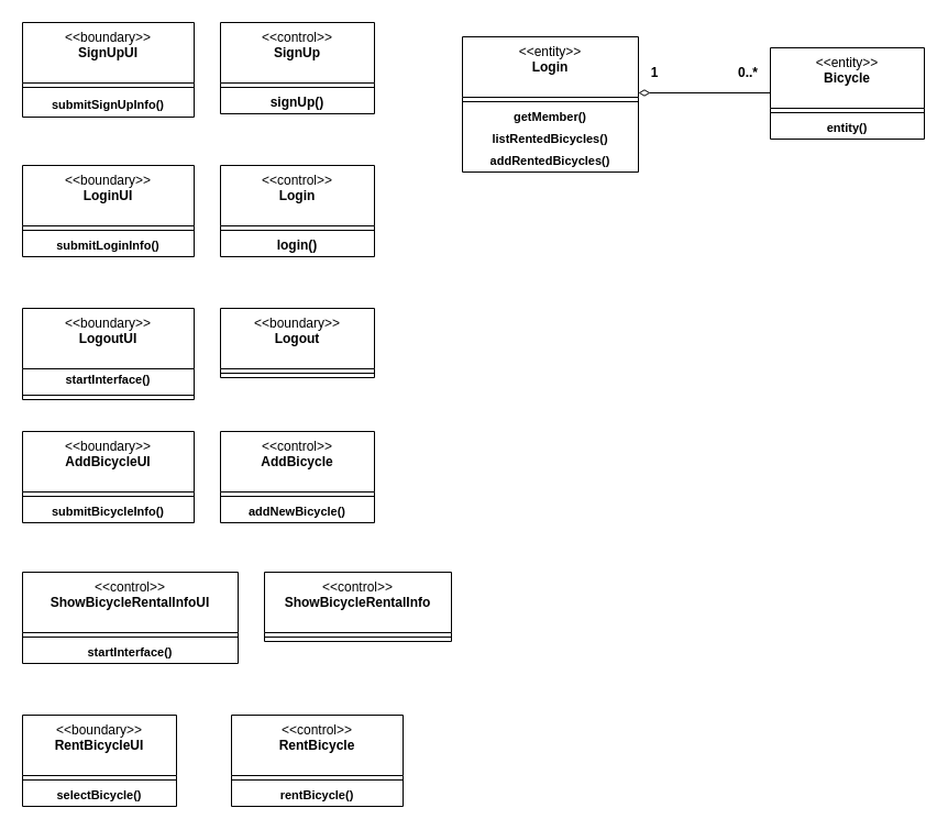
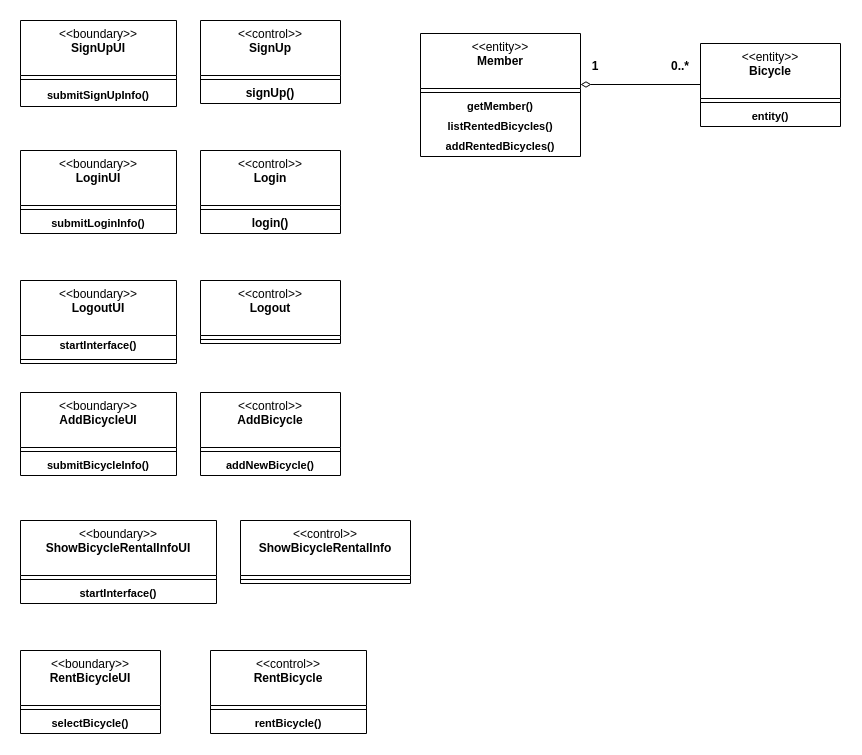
- <mxCell id="39" value="&amp;lt;&amp;lt;entity&amp;gt;&amp;gt;&lt;br&gt;&lt;b&gt;Login&lt;/b&gt;" style="swimlane;fontStyle=0;align=center;verticalAlign=top;childLayout=stackLayout;horizontal=1;startSize=55;horizontalStack=0;resizeParent=1;resizeParentMax=0;resizeLast=0;collapsible=0;marginBottom=0;html=1;whiteSpace=wrap;" parent="1" vertex="1"><mxGeometry x="420" y="33" width="160" height="123" as="geometry" /></mxCell>
+ <mxCell id="39" value="&amp;lt;&amp;lt;entity&amp;gt;&amp;gt;&lt;br&gt;&lt;b&gt;Member&lt;/b&gt;" style="swimlane;fontStyle=0;align=center;verticalAlign=top;childLayout=stackLayout;horizontal=1;startSize=55;horizontalStack=0;resizeParent=1;resizeParentMax=0;resizeLast=0;collapsible=0;marginBottom=0;html=1;whiteSpace=wrap;" parent="1" vertex="1"><mxGeometry x="420" y="33" width="160" height="123" as="geometry" /></mxCell>
- <mxCell id="14" value="&amp;lt;&amp;lt;boundary&amp;gt;&amp;gt;&lt;br&gt;&lt;b&gt;Logout&lt;/b&gt;" style="swimlane;fontStyle=0;align=center;verticalAlign=top;childLayout=stackLayout;horizontal=1;startSize=55;horizontalStack=0;resizeParent=1;resizeParentMax=0;resizeLast=0;collapsible=0;marginBottom=0;html=1;whiteSpace=wrap;" parent="1" vertex="1"><mxGeometry x="200" y="280" width="140" height="63" as="geometry" /></mxCell>
+ <mxCell id="14" value="&amp;lt;&amp;lt;control&amp;gt;&amp;gt;&lt;br&gt;&lt;b&gt;Logout&lt;/b&gt;" style="swimlane;fontStyle=0;align=center;verticalAlign=top;childLayout=stackLayout;horizontal=1;startSize=55;horizontalStack=0;resizeParent=1;resizeParentMax=0;resizeLast=0;collapsible=0;marginBottom=0;html=1;whiteSpace=wrap;" parent="1" vertex="1"><mxGeometry x="200" y="280" width="140" height="63" as="geometry" /></mxCell>
- <mxCell id="27" value="&amp;lt;&amp;lt;control&amp;gt;&amp;gt;&lt;br&gt;&lt;b&gt;ShowBicycleRentalInfoUI&lt;/b&gt;" style="swimlane;fontStyle=0;align=center;verticalAlign=top;childLayout=stackLayout;horizontal=1;startSize=55;horizontalStack=0;resizeParent=1;resizeParentMax=0;resizeLast=0;collapsible=0;marginBottom=0;html=1;whiteSpace=wrap;" parent="1" vertex="1"><mxGeometry x="20" y="520" width="196" height="83" as="geometry" /></mxCell>
+ <mxCell id="27" value="&amp;lt;&amp;lt;boundary&amp;gt;&amp;gt;&lt;br&gt;&lt;b&gt;ShowBicycleRentalInfoUI&lt;/b&gt;" style="swimlane;fontStyle=0;align=center;verticalAlign=top;childLayout=stackLayout;horizontal=1;startSize=55;horizontalStack=0;resizeParent=1;resizeParentMax=0;resizeLast=0;collapsible=0;marginBottom=0;html=1;whiteSpace=wrap;" parent="1" vertex="1"><mxGeometry x="20" y="520" width="196" height="83" as="geometry" /></mxCell>
